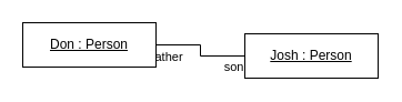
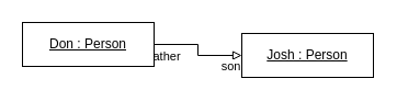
- <mxCell id="2" style="edgeStyle=orthogonalEdgeStyle;rounded=0;orthogonalLoop=1;jettySize=auto;html=1;exitX=1;exitY=0.5;exitDx=0;exitDy=0;entryX=0;entryY=0.5;entryDx=0;entryDy=0;endArrow=none;endFill=0;" edge="1" parent="1" source="5" target="6"><mxGeometry relative="1" as="geometry" /></mxCell>
+ <mxCell id="2" style="edgeStyle=orthogonalEdgeStyle;rounded=0;orthogonalLoop=1;jettySize=auto;html=1;exitX=1;exitY=0.5;exitDx=0;exitDy=0;entryX=0;entryY=0.5;entryDx=0;entryDy=0;endArrow=block;endFill=0;" edge="1" parent="1" source="5" target="6"><mxGeometry relative="1" as="geometry" /></mxCell>
